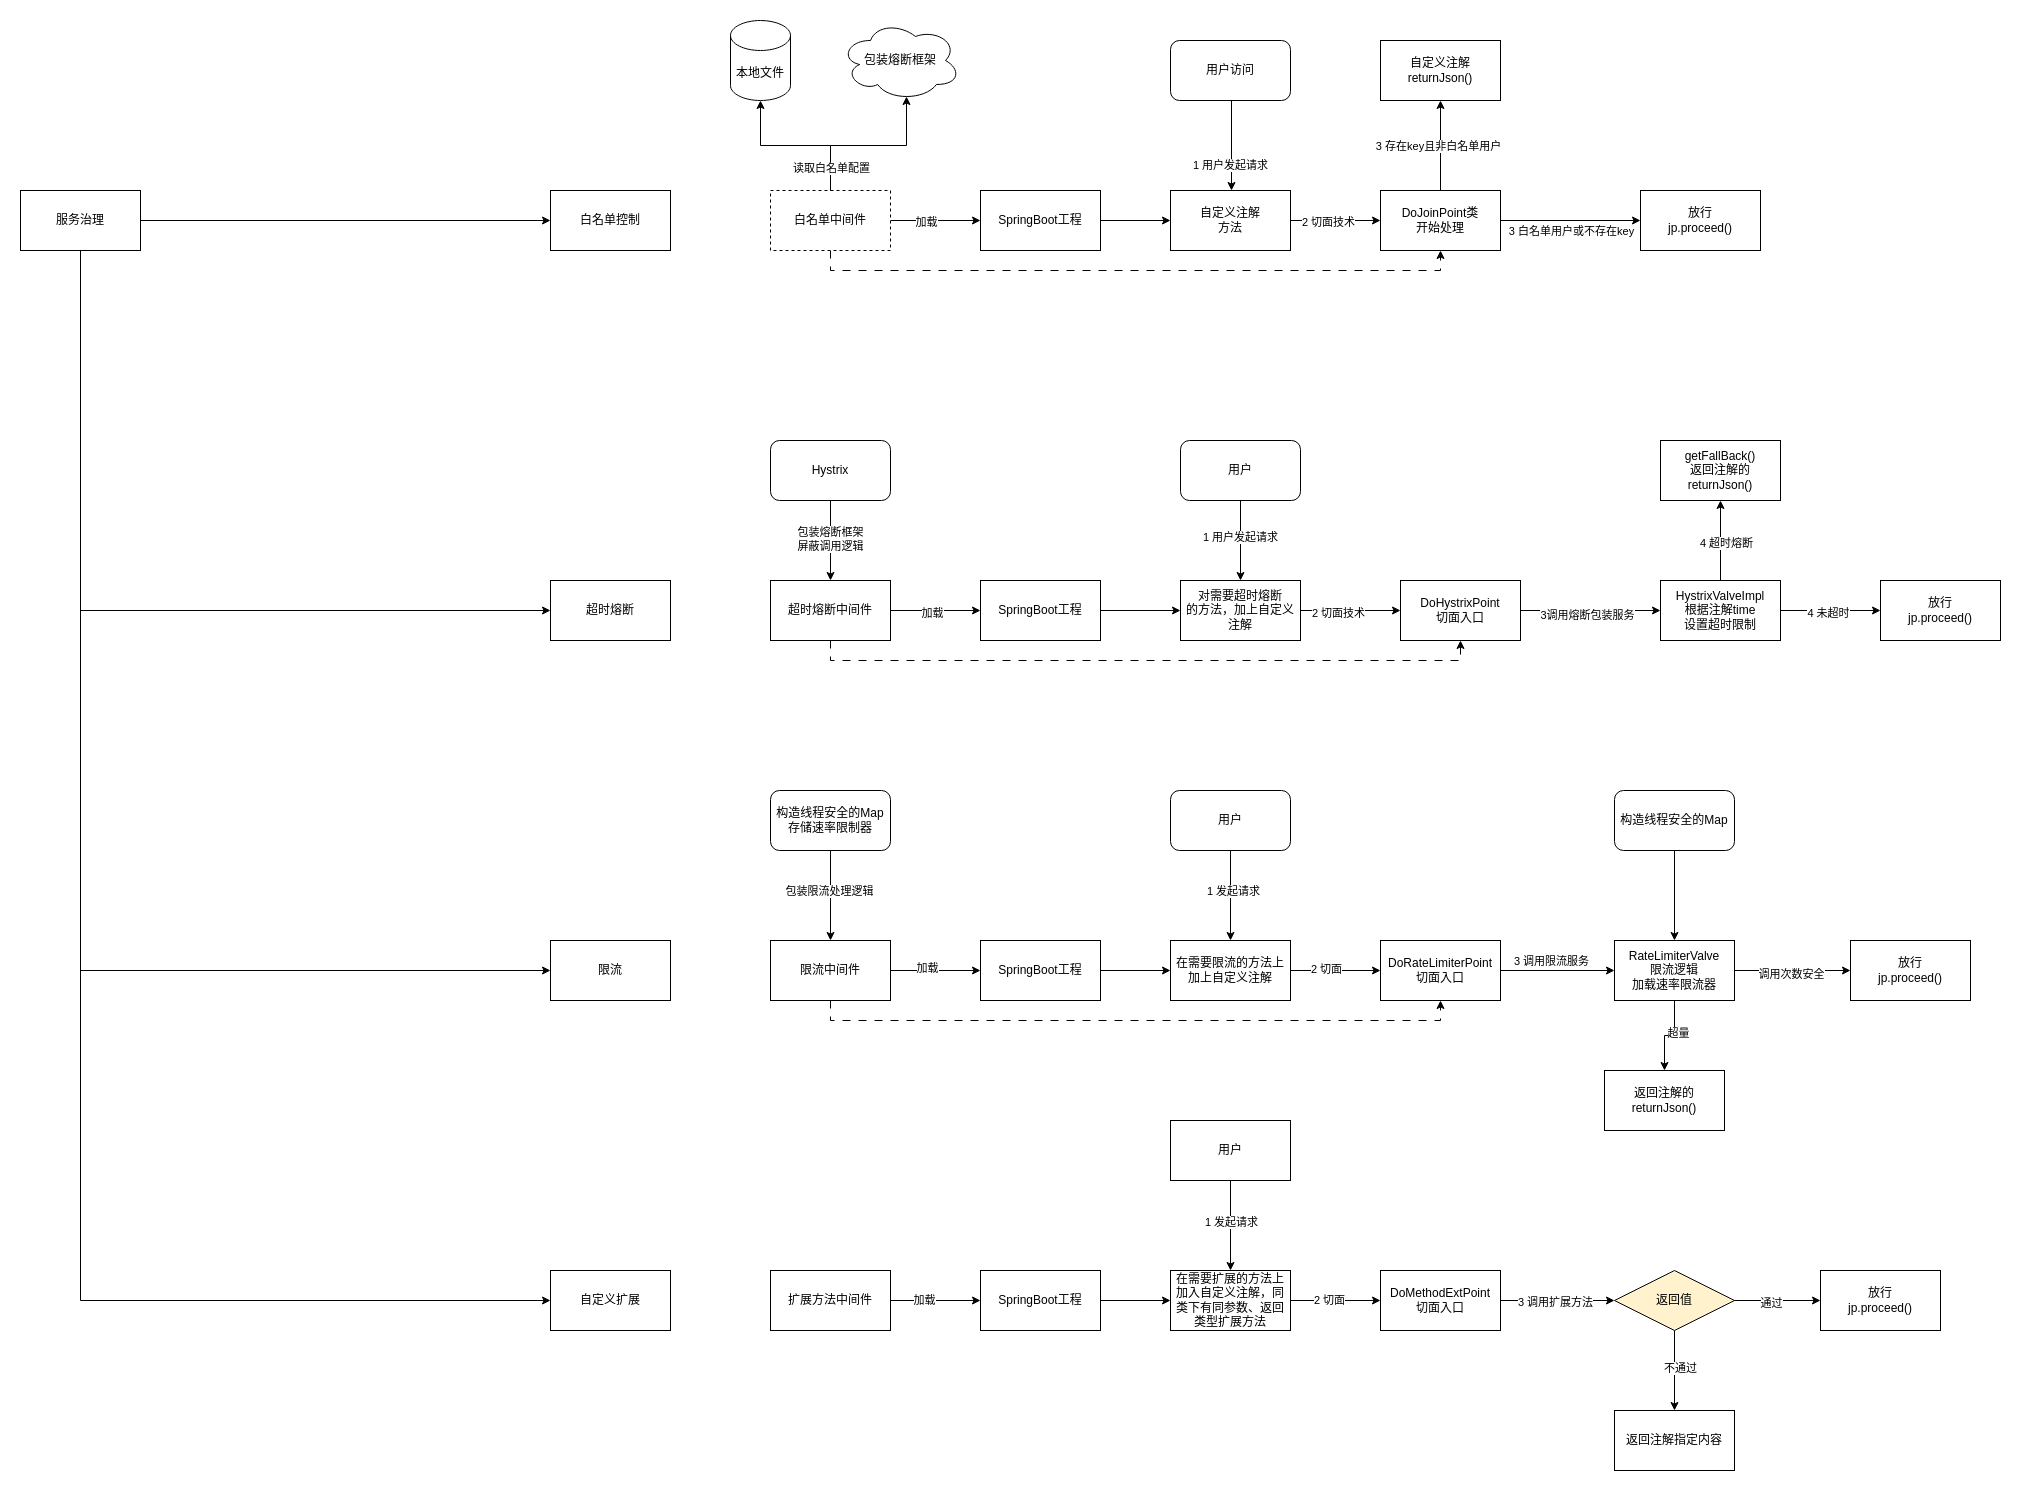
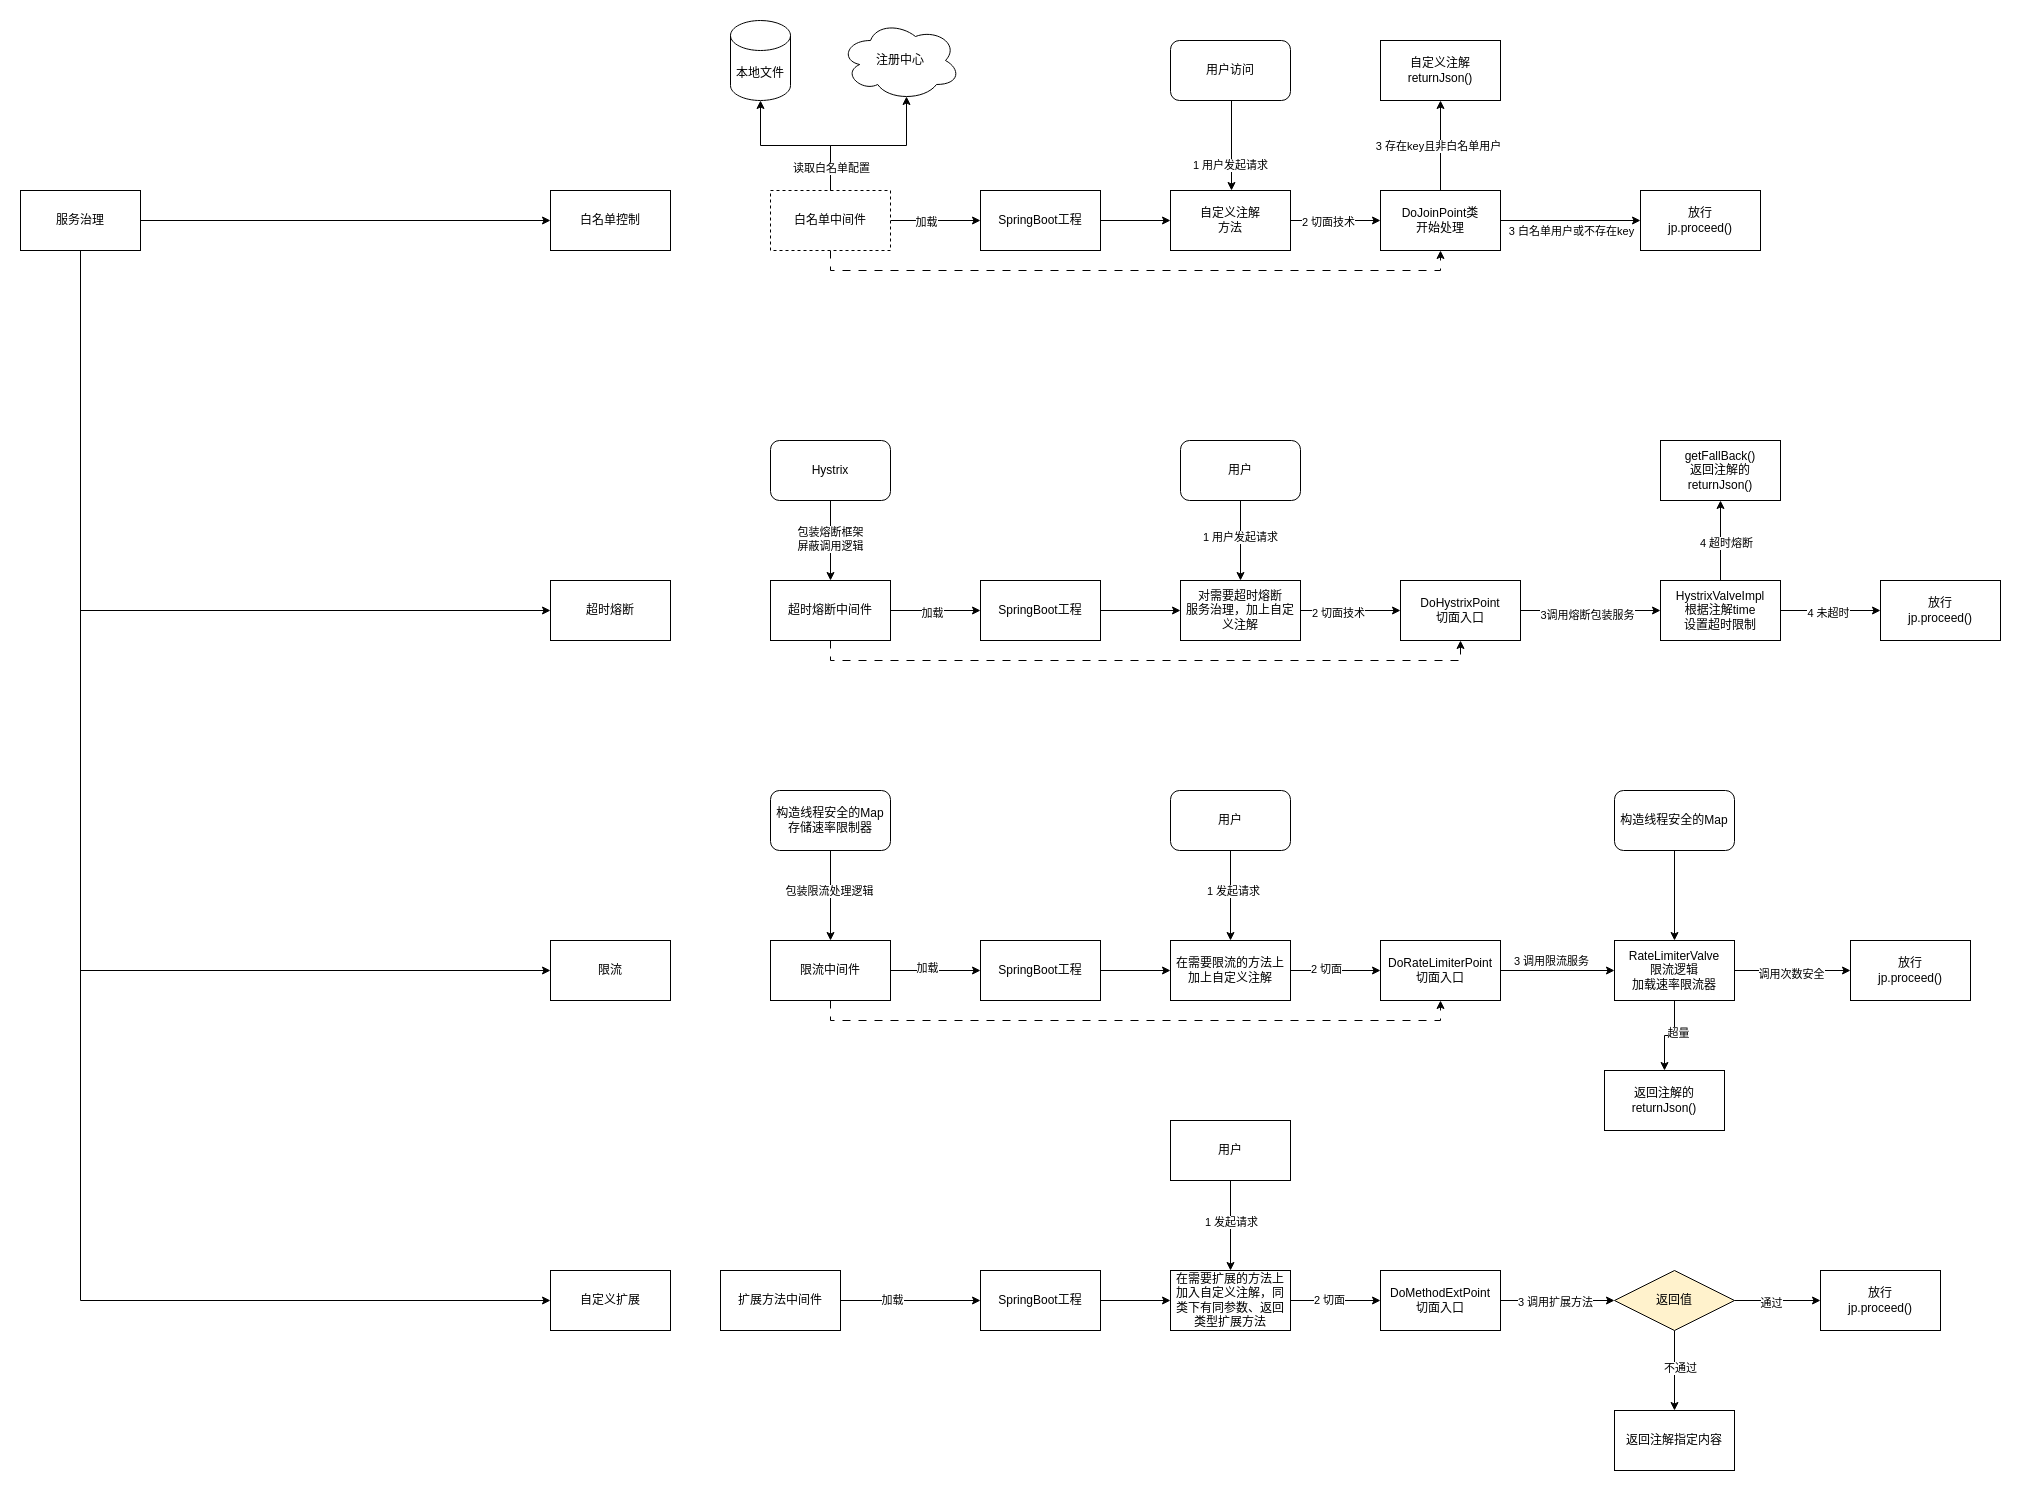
- <mxCell id="13" value="包装熔断框架" style="ellipse;shape=cloud;whiteSpace=wrap;html=1;" parent="1" vertex="1"><mxGeometry x="840" y="20" width="120" height="80" as="geometry" /></mxCell>
+ <mxCell id="13" value="注册中心" style="ellipse;shape=cloud;whiteSpace=wrap;html=1;" parent="1" vertex="1"><mxGeometry x="840" y="20" width="120" height="80" as="geometry" /></mxCell>
- <mxCell id="44" value="对需要超时熔断&lt;div&gt;的方法，加上自定义注解&lt;/div&gt;" style="rounded=0;whiteSpace=wrap;html=1;" parent="1" vertex="1"><mxGeometry x="1180" y="580" width="120" height="60" as="geometry" /></mxCell>
+ <mxCell id="44" value="对需要超时熔断&lt;div&gt;服务治理，加上自定义注解&lt;/div&gt;" style="rounded=0;whiteSpace=wrap;html=1;" parent="1" vertex="1"><mxGeometry x="1180" y="580" width="120" height="60" as="geometry" /></mxCell>
- <mxCell id="89" value="扩展方法中间件" style="rounded=0;whiteSpace=wrap;html=1;" vertex="1" parent="1"><mxGeometry x="770" y="1270" width="120" height="60" as="geometry" /></mxCell>
+ <mxCell id="89" value="扩展方法中间件" style="rounded=0;whiteSpace=wrap;html=1;" vertex="1" parent="1"><mxGeometry x="720" y="1270" width="120" height="60" as="geometry" /></mxCell>
